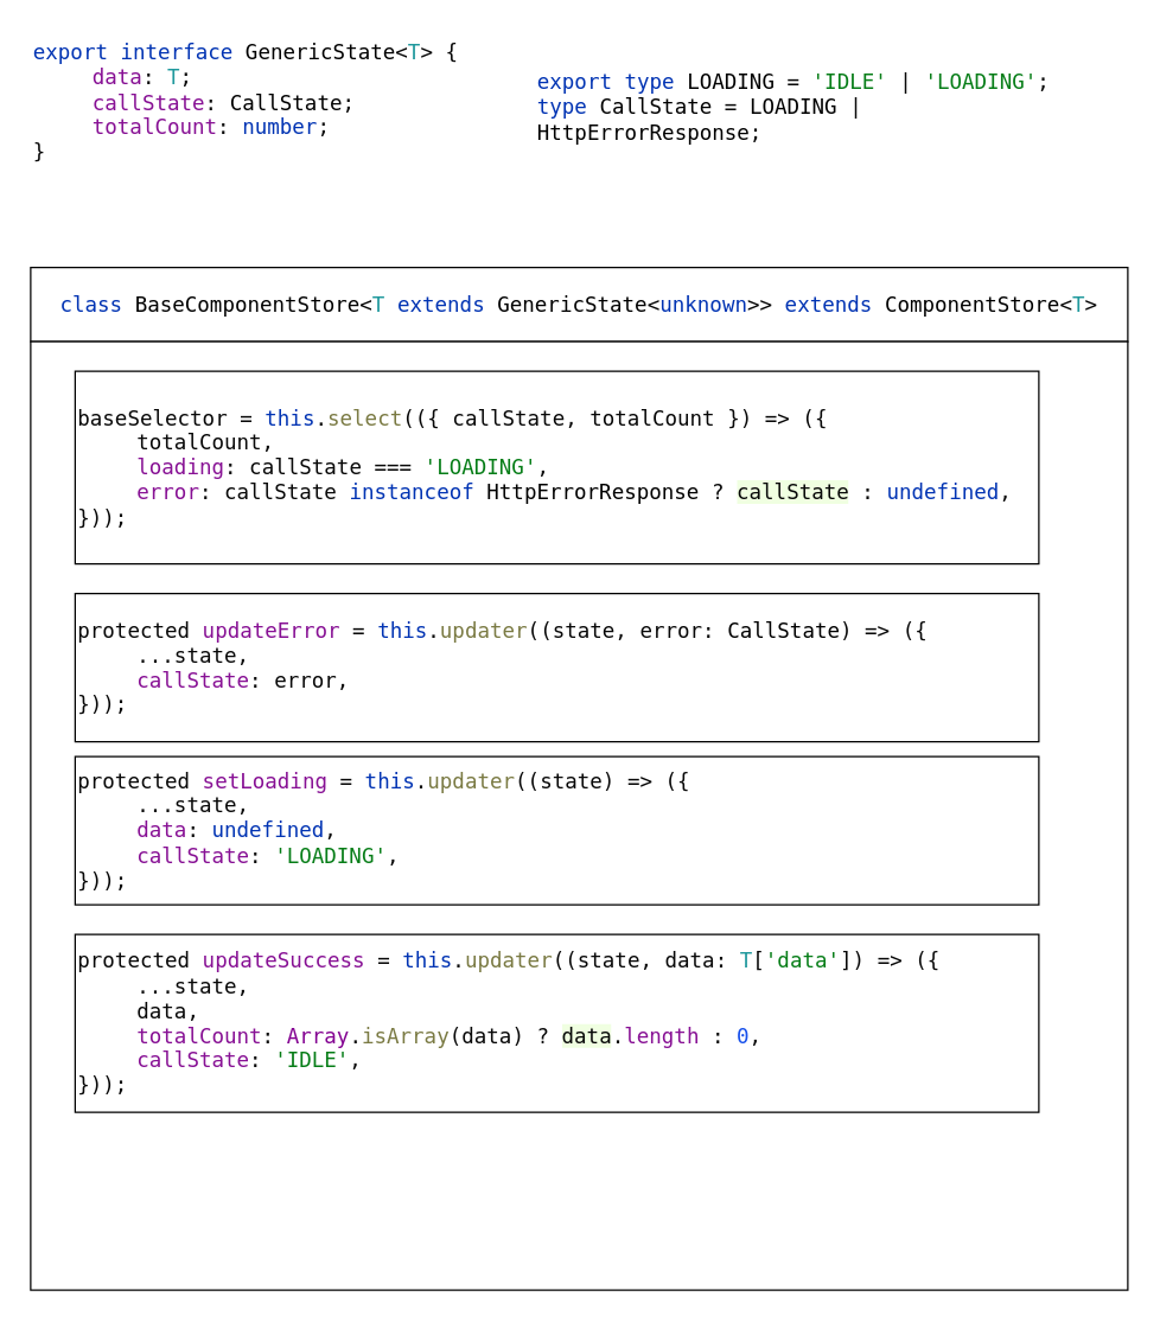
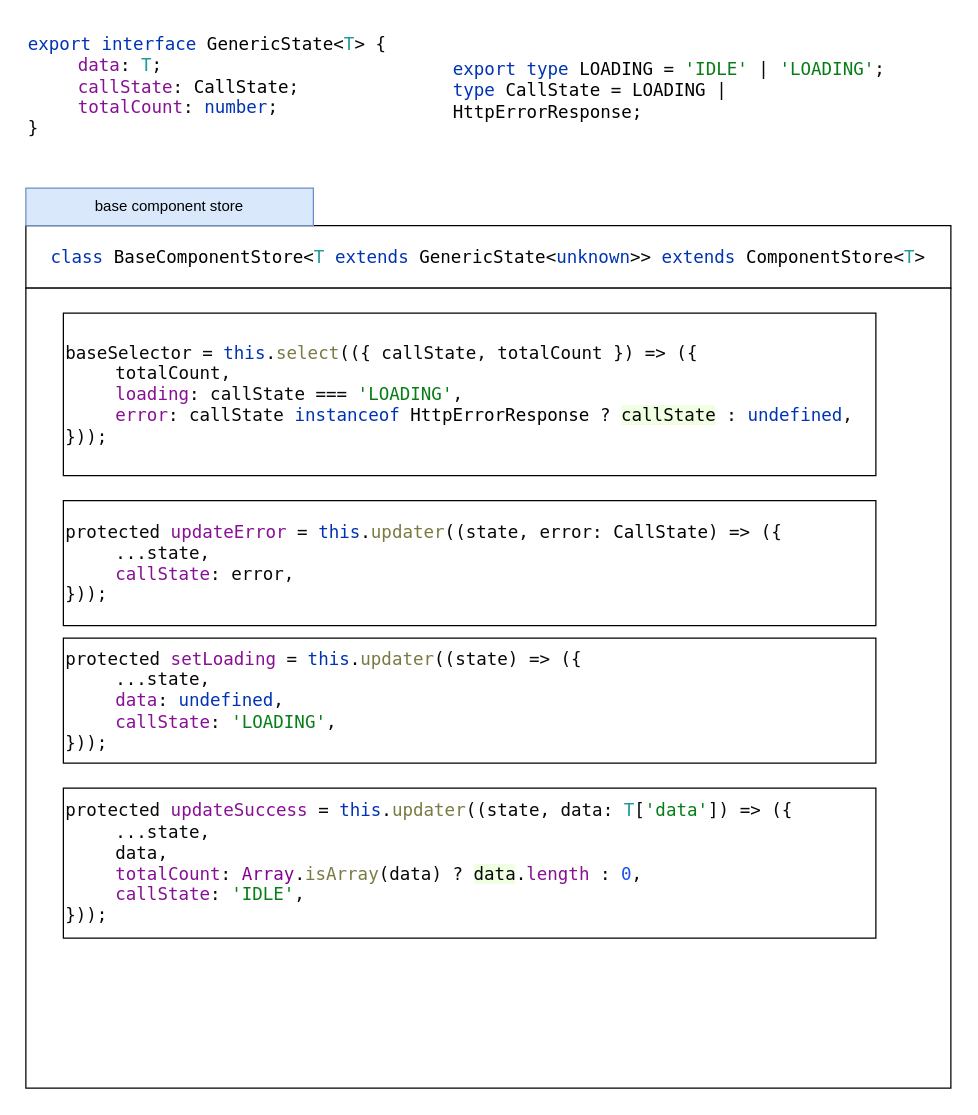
+ <mxCell id="3" value="base component store" style="text;html=1;strokeColor=#6c8ebf;fillColor=#dae8fc;align=center;verticalAlign=middle;whiteSpace=wrap;rounded=0;" vertex="1" parent="1"><mxGeometry x="20" y="150" width="230" height="30" as="geometry" /></mxCell>
